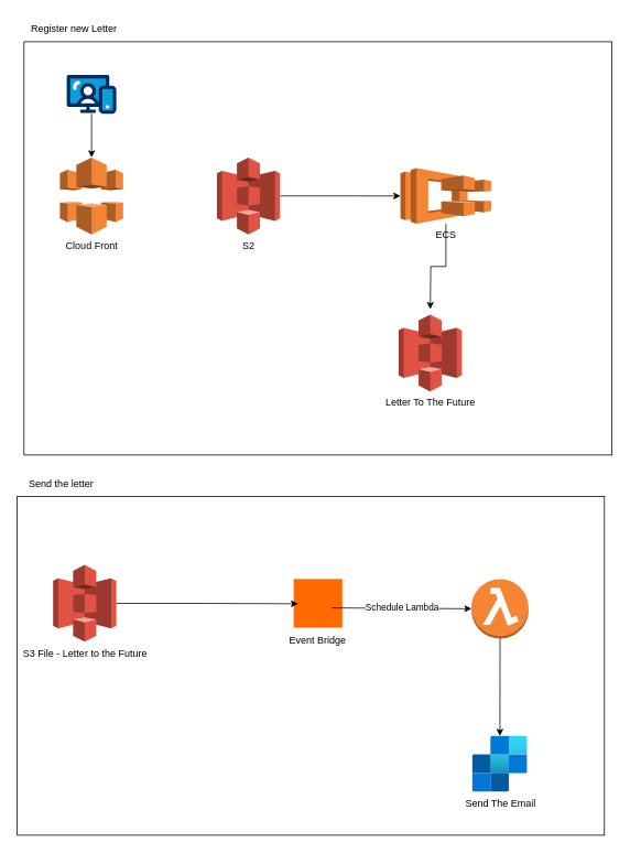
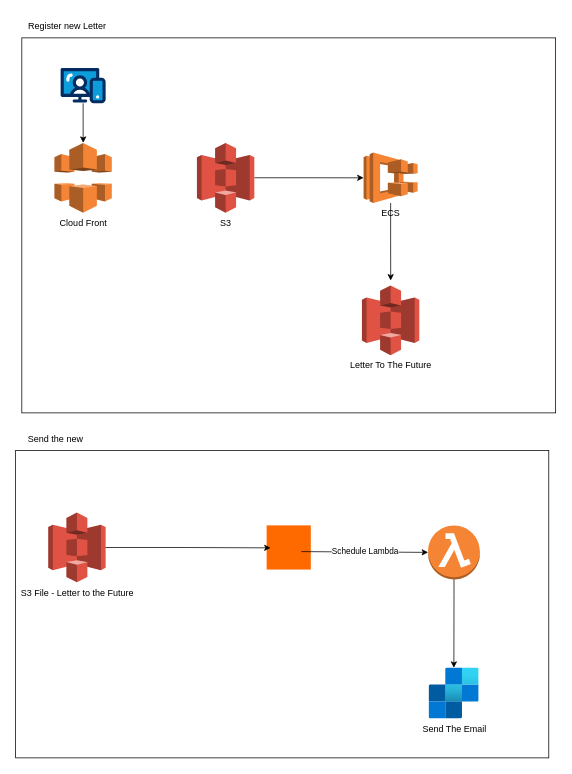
- <mxCell id="9" value="ECS" style="outlineConnect=0;dashed=0;verticalLabelPosition=bottom;verticalAlign=top;align=center;html=1;shape=mxgraph.aws3.ecs;fillColor=#F58534;gradientColor=none;" vertex="1" parent="1"><mxGeometry x="484" y="202.75" width="110" height="67.5" as="geometry" /></mxCell>
+ <mxCell id="9" value="ECS" style="outlineConnect=0;dashed=0;verticalLabelPosition=bottom;verticalAlign=top;align=center;html=1;shape=mxgraph.aws3.ecs;fillColor=#F58534;gradientColor=none;" vertex="1" parent="1"><mxGeometry x="484" y="202.75" width="72" height="67.5" as="geometry" /></mxCell>
- <mxCell id="7" value="S2" style="outlineConnect=0;dashed=0;verticalLabelPosition=bottom;verticalAlign=top;align=center;html=1;shape=mxgraph.aws3.s3;fillColor=#E05243;gradientColor=none;" vertex="1" parent="1"><mxGeometry x="261.75" y="190" width="76.5" height="93" as="geometry" /></mxCell>
+ <mxCell id="7" value="S3" style="outlineConnect=0;dashed=0;verticalLabelPosition=bottom;verticalAlign=top;align=center;html=1;shape=mxgraph.aws3.s3;fillColor=#E05243;gradientColor=none;" vertex="1" parent="1"><mxGeometry x="261.75" y="190" width="76.5" height="93" as="geometry" /></mxCell>
- <mxCell id="13" value="Send the letter" style="text;html=1;align=center;verticalAlign=middle;whiteSpace=wrap;rounded=0;" vertex="1" parent="1"><mxGeometry x="28.25" y="570" width="90.87" height="30" as="geometry" /></mxCell>
+ <mxCell id="13" value="Send the new" style="text;html=1;align=center;verticalAlign=middle;whiteSpace=wrap;rounded=0;" vertex="1" parent="1"><mxGeometry x="28.25" y="570" width="90.87" height="30" as="geometry" /></mxCell>
- <mxCell id="15" value="Event Bridge" style="text;html=1;align=center;verticalAlign=middle;whiteSpace=wrap;rounded=0;" vertex="1" parent="1"><mxGeometry x="334.13" y="760" width="100" height="30" as="geometry" /></mxCell>
